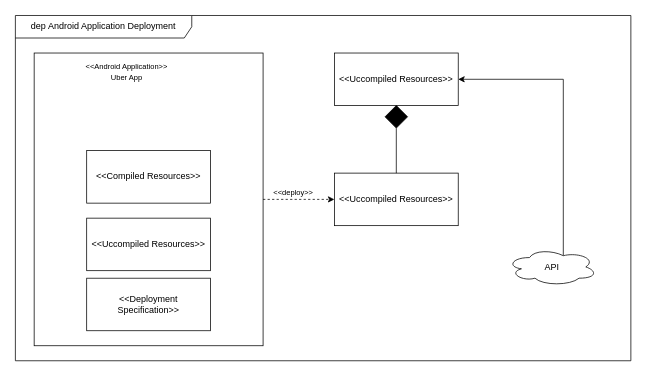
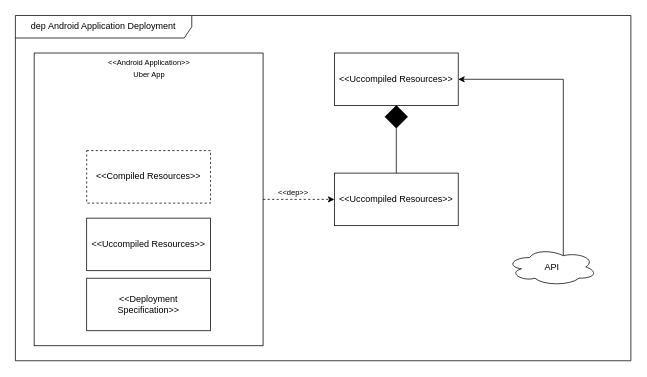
- <mxCell id="5" value="&lt;font style=&quot;font-size: 10px;&quot;&gt;&amp;lt;&amp;lt;Android Application&amp;gt;&amp;gt;&lt;br&gt;Uber App&lt;br&gt;&lt;/font&gt;" style="text;html=1;align=center;verticalAlign=middle;resizable=0;points=[];autosize=1;strokeColor=none;fillColor=none;" parent="2" vertex="1"><mxGeometry x="82.5" y="55" width="130" height="40" as="geometry" /></mxCell>
+ <mxCell id="5" value="&lt;font style=&quot;font-size: 10px;&quot;&gt;&amp;lt;&amp;lt;Android Application&amp;gt;&amp;gt;&lt;br&gt;Uber App&lt;br&gt;&lt;/font&gt;" style="text;html=1;align=center;verticalAlign=middle;resizable=0;points=[];autosize=1;strokeColor=none;fillColor=none;" parent="2" vertex="1"><mxGeometry x="112.5" y="50" width="130" height="40" as="geometry" /></mxCell>
- <mxCell id="6" value="&amp;lt;&amp;lt;Compiled Resources&amp;gt;&amp;gt;" style="rounded=0;whiteSpace=wrap;html=1;fillColor=none;" vertex="1" parent="2"><mxGeometry x="95" y="180" width="165" height="70" as="geometry" /></mxCell>
+ <mxCell id="6" value="&amp;lt;&amp;lt;Compiled Resources&amp;gt;&amp;gt;" style="rounded=0;whiteSpace=wrap;html=1;fillColor=none;dashed=1;" vertex="1" parent="2"><mxGeometry x="95" y="180" width="165" height="70" as="geometry" /></mxCell>
- <mxCell id="12" value="&lt;font style=&quot;font-size: 10px;&quot;&gt;&amp;lt;&amp;lt;deploy&amp;gt;&amp;gt;&lt;br&gt;&lt;/font&gt;" style="text;html=1;align=center;verticalAlign=middle;resizable=0;points=[];autosize=1;strokeColor=none;fillColor=none;" vertex="1" parent="2"><mxGeometry x="330" y="220" width="80" height="30" as="geometry" /></mxCell>
+ <mxCell id="12" value="&lt;font style=&quot;font-size: 10px;&quot;&gt;&amp;lt;&amp;lt;dep&amp;gt;&amp;gt;&lt;br&gt;&lt;/font&gt;" style="text;html=1;align=center;verticalAlign=middle;resizable=0;points=[];autosize=1;strokeColor=none;fillColor=none;" vertex="1" parent="2"><mxGeometry x="330" y="220" width="80" height="30" as="geometry" /></mxCell>
